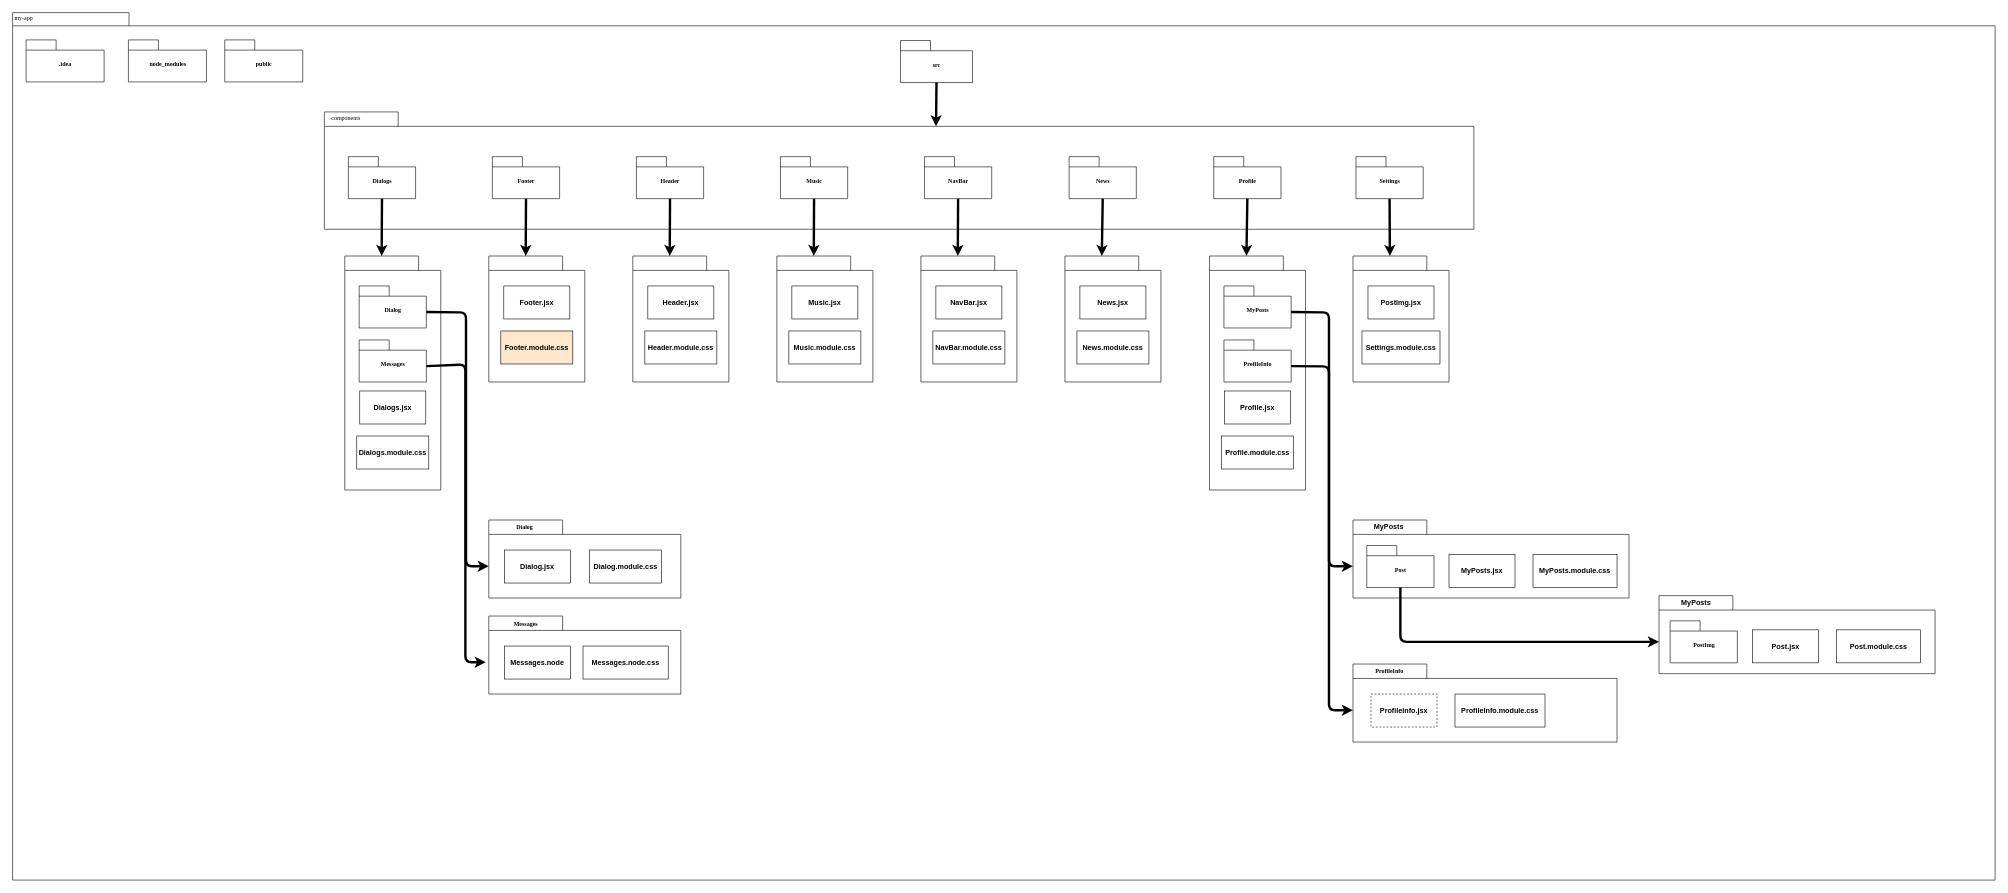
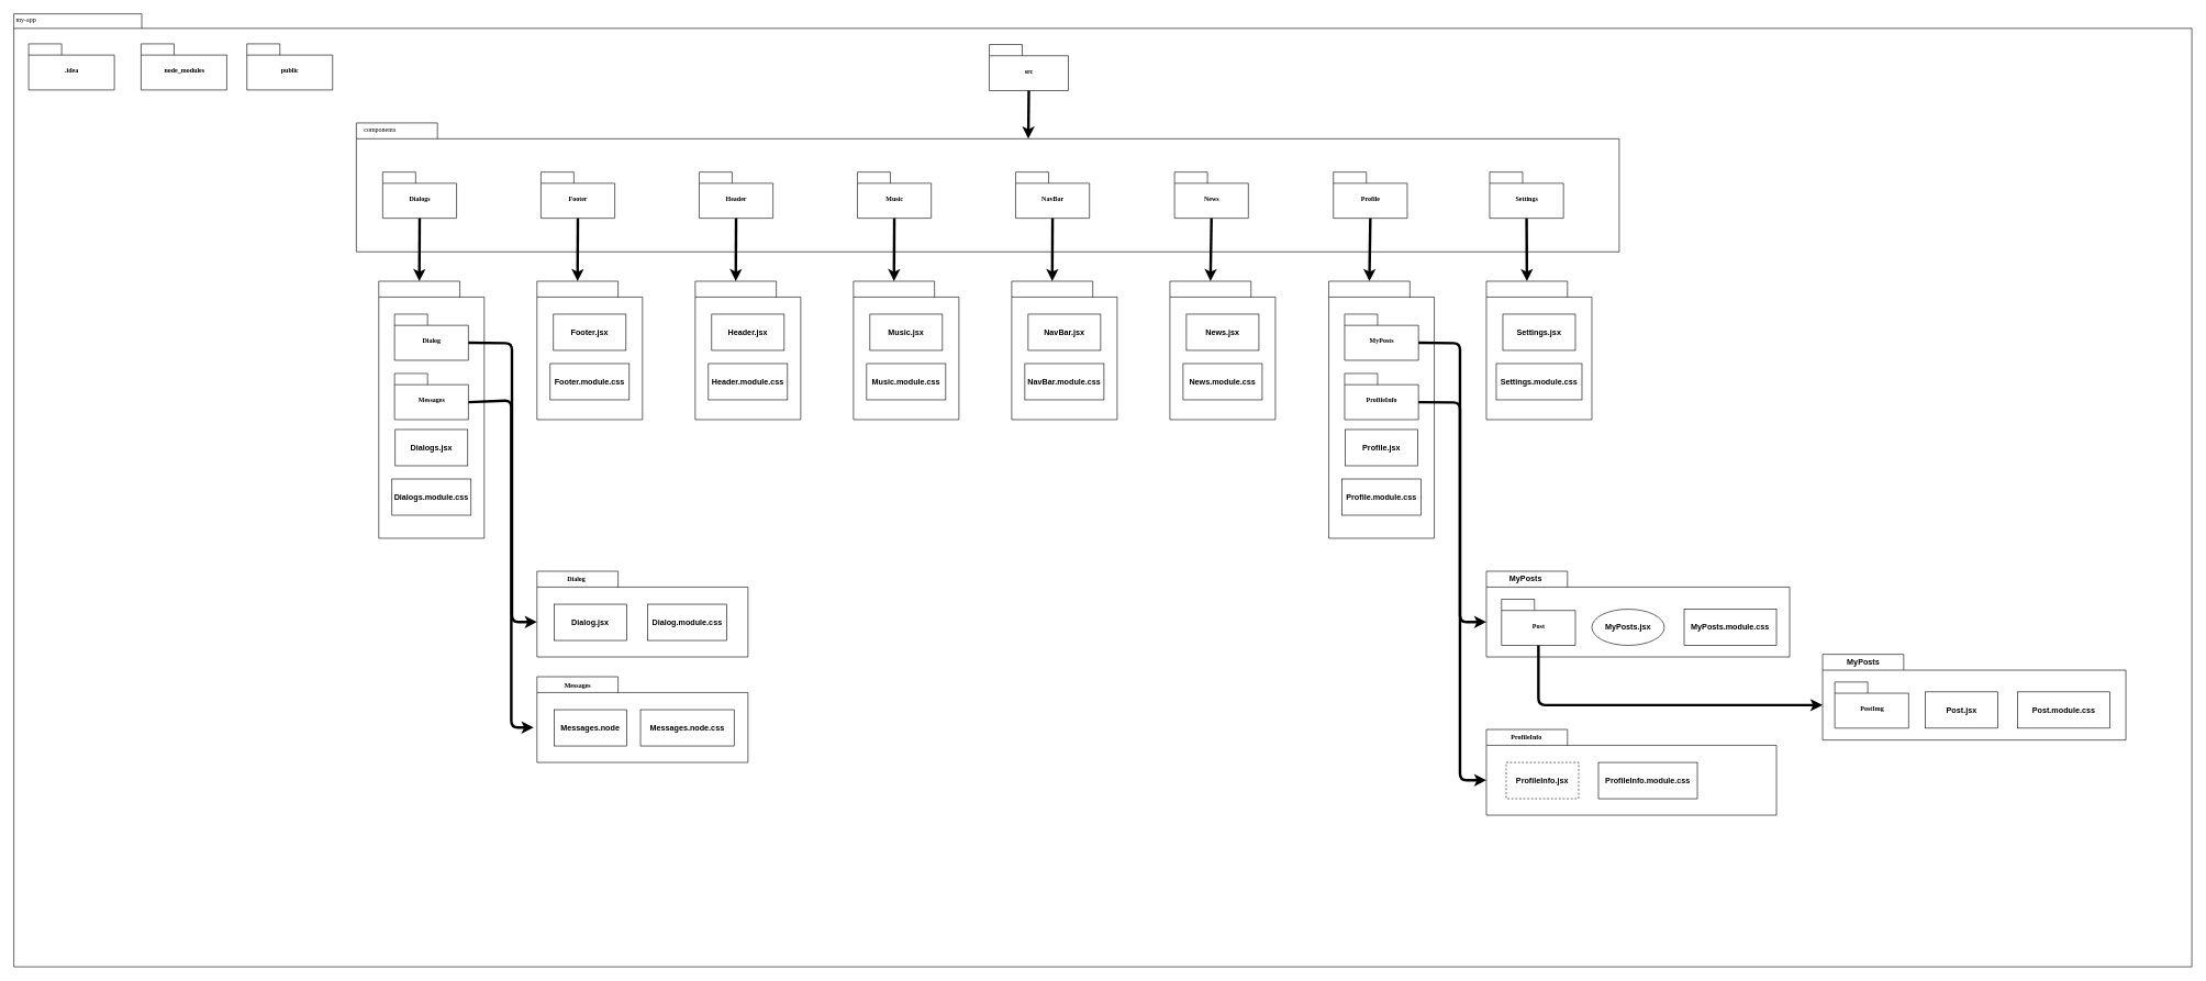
- <mxCell id="58" value="&lt;b&gt;PostImg.jsx&lt;/b&gt;" style="rounded=0;whiteSpace=wrap;html=1;" vertex="1" parent="1"><mxGeometry x="2279" y="476" width="110" height="55" as="geometry" /></mxCell>
+ <mxCell id="58" value="&lt;b&gt;Settings.jsx&lt;/b&gt;" style="rounded=0;whiteSpace=wrap;html=1;" vertex="1" parent="1"><mxGeometry x="2279" y="476" width="110" height="55" as="geometry" /></mxCell>
- <mxCell id="31" value="&lt;b&gt;Footer.module.css&lt;/b&gt;" style="rounded=0;whiteSpace=wrap;html=1;fillColor=#ffe6cc;" vertex="1" parent="1"><mxGeometry x="834" y="551" width="120" height="55" as="geometry" /></mxCell>
+ <mxCell id="31" value="&lt;b&gt;Footer.module.css&lt;/b&gt;" style="rounded=0;whiteSpace=wrap;html=1;" vertex="1" parent="1"><mxGeometry x="834" y="551" width="120" height="55" as="geometry" /></mxCell>
- <mxCell id="73" value="&lt;b&gt;MyPosts.jsx&lt;/b&gt;" style="rounded=0;whiteSpace=wrap;html=1;" vertex="1" parent="1"><mxGeometry x="2414" y="923.5" width="110" height="55" as="geometry" /></mxCell>
+ <mxCell id="73" value="&lt;b&gt;MyPosts.jsx&lt;/b&gt;" style="ellipse;whiteSpace=wrap;html=1;" vertex="1" parent="1"><mxGeometry x="2414" y="923.5" width="110" height="55" as="geometry" /></mxCell>
